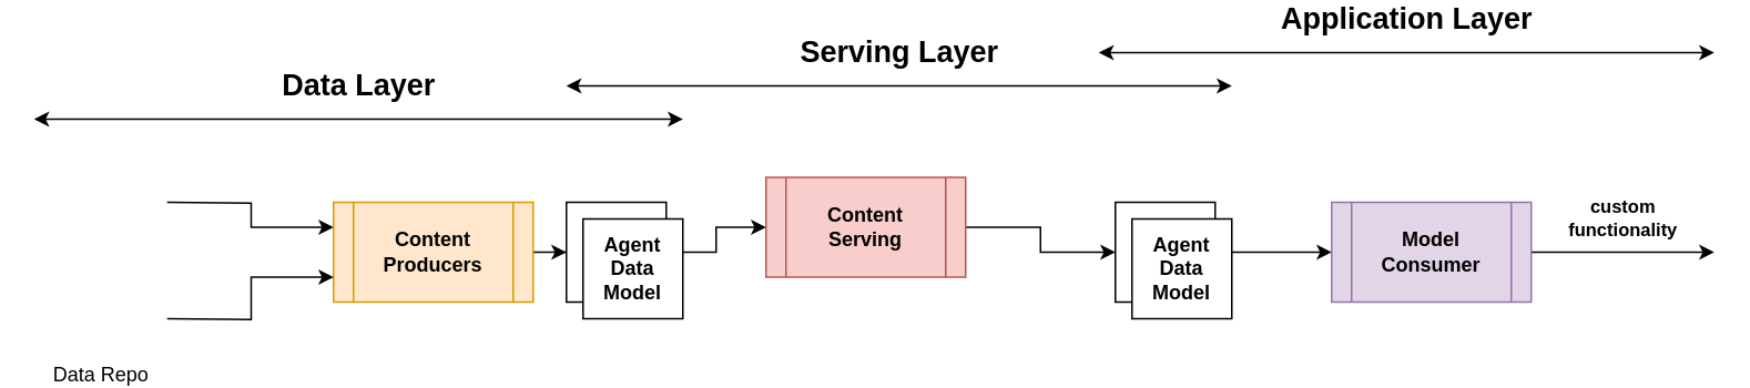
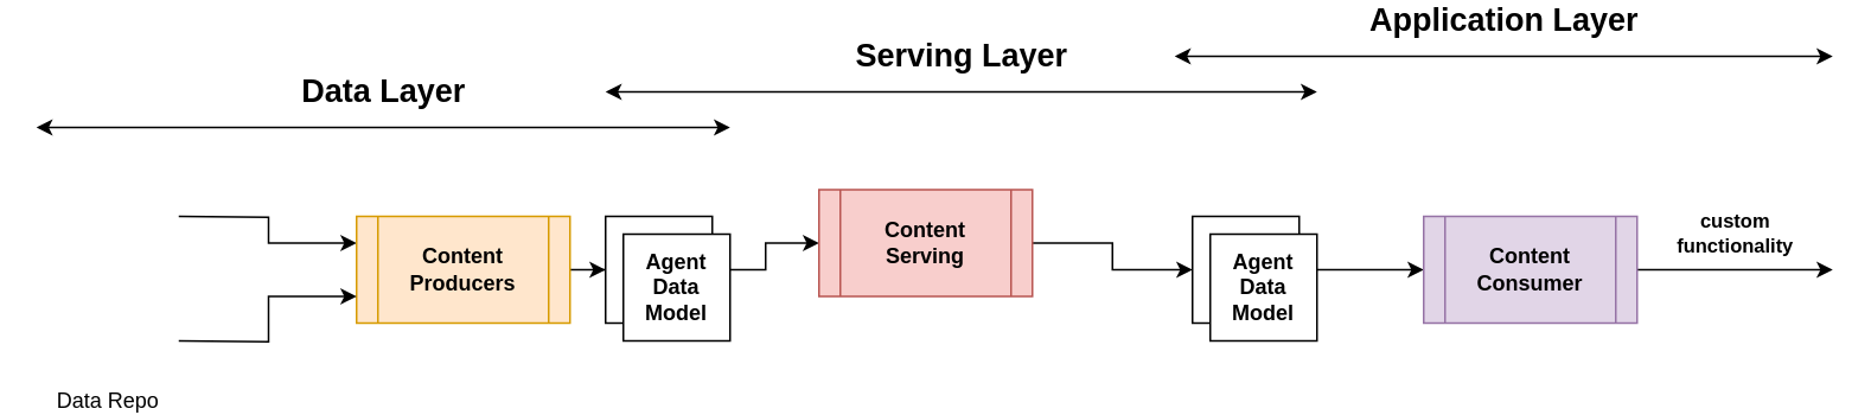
- <mxCell id="15" value="Model&lt;br&gt;Consumer" style="shape=process;whiteSpace=wrap;html=1;backgroundOutline=1;fontStyle=1;fillColor=#e1d5e7;strokeColor=#9673a6;" parent="1" vertex="1"><mxGeometry x="800" y="110" width="120" height="60" as="geometry" /></mxCell>
+ <mxCell id="15" value="Content&lt;br&gt;Consumer" style="shape=process;whiteSpace=wrap;html=1;backgroundOutline=1;fontStyle=1;fillColor=#e1d5e7;strokeColor=#9673a6;" parent="1" vertex="1"><mxGeometry x="800" y="110" width="120" height="60" as="geometry" /></mxCell>
